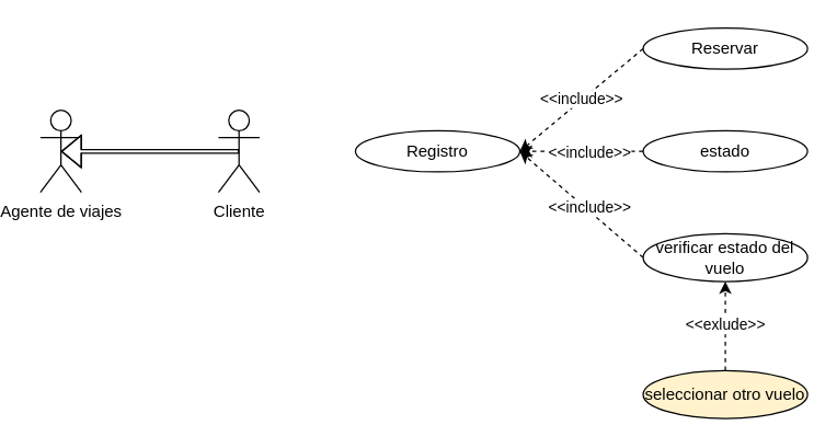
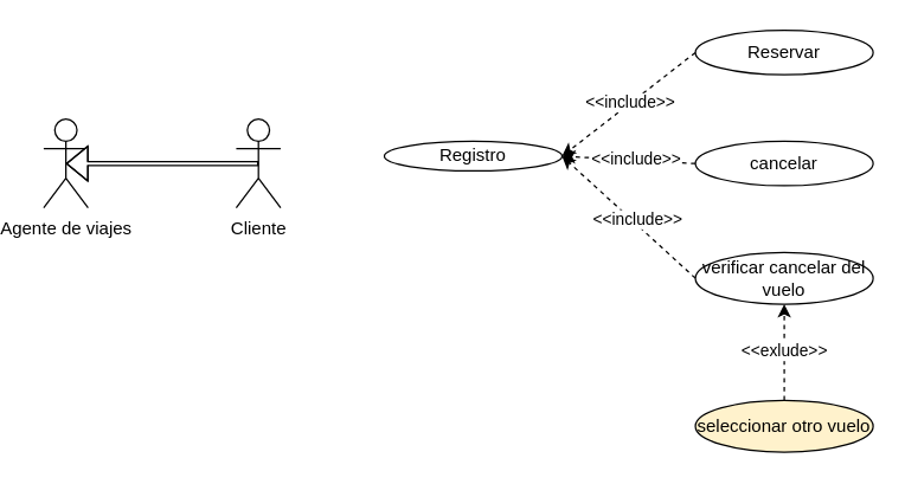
- <mxCell id="4" value="Registro" style="ellipse;whiteSpace=wrap;html=1;" vertex="1" parent="1"><mxGeometry x="250" y="95" width="120" height="30" as="geometry" /></mxCell>
+ <mxCell id="4" value="Registro" style="ellipse;whiteSpace=wrap;html=1;" vertex="1" parent="1"><mxGeometry x="250" y="95" width="120" height="20" as="geometry" /></mxCell>
- <mxCell id="11" value="estado" style="ellipse;whiteSpace=wrap;html=1;" vertex="1" parent="1"><mxGeometry x="460" y="95" width="120" height="30" as="geometry" /></mxCell>
+ <mxCell id="11" value="cancelar" style="ellipse;whiteSpace=wrap;html=1;" vertex="1" parent="1"><mxGeometry x="460" y="95" width="120" height="30" as="geometry" /></mxCell>
- <mxCell id="14" value="verificar estado del vuelo" style="ellipse;whiteSpace=wrap;html=1;" vertex="1" parent="1"><mxGeometry x="460" y="170" width="120" height="35" as="geometry" /></mxCell>
+ <mxCell id="14" value="verificar cancelar del vuelo" style="ellipse;whiteSpace=wrap;html=1;" vertex="1" parent="1"><mxGeometry x="460" y="170" width="120" height="35" as="geometry" /></mxCell>
